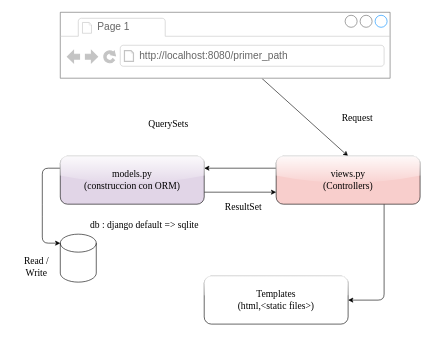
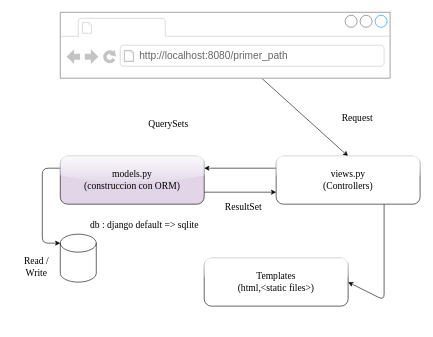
- <mxCell id="4" value="Page 1" style="strokeWidth=1;shadow=0;dashed=0;align=center;html=1;shape=mxgraph.mockup.containers.anchor;fontSize=17;fontColor=#666666;align=left;" vertex="1" parent="3"><mxGeometry x="60" y="12" width="110" height="26" as="geometry" /></mxCell>
- <mxCell id="8" value="&lt;font style=&quot;font-size: 16px;&quot; data-font-src=&quot;https://fonts.googleapis.com/css?family=JetBrains+Mono&quot; face=&quot;JetBrains Mono&quot;&gt;views.py&lt;br&gt;(Controllers)&lt;br&gt;&lt;/font&gt;" style="rounded=1;whiteSpace=wrap;html=1;glass=1;fillColor=#f8cecc;" vertex="1" parent="1"><mxGeometry x="460" y="260" width="240" height="80" as="geometry" /></mxCell>
+ <mxCell id="8" value="&lt;font style=&quot;font-size: 16px;&quot; data-font-src=&quot;https://fonts.googleapis.com/css?family=JetBrains+Mono&quot; face=&quot;JetBrains Mono&quot;&gt;views.py&lt;br&gt;(Controllers)&lt;br&gt;&lt;/font&gt;" style="rounded=1;whiteSpace=wrap;html=1;glass=1;" vertex="1" parent="1"><mxGeometry x="460" y="260" width="240" height="80" as="geometry" /></mxCell>
- <mxCell id="18" value="&lt;font style=&quot;font-size: 16px;&quot; data-font-src=&quot;https://fonts.googleapis.com/css?family=JetBrains+Mono&quot; face=&quot;JetBrains Mono&quot;&gt;Templates&lt;br&gt;(html,&amp;lt;static files&amp;gt;)&lt;br&gt;&lt;/font&gt;" style="rounded=1;whiteSpace=wrap;html=1;glass=1;" vertex="1" parent="1"><mxGeometry x="340" y="460" width="240" height="80" as="geometry" /></mxCell>
+ <mxCell id="18" value="&lt;font style=&quot;font-size: 16px;&quot; data-font-src=&quot;https://fonts.googleapis.com/css?family=JetBrains+Mono&quot; face=&quot;JetBrains Mono&quot;&gt;Templates&lt;br&gt;(html,&amp;lt;static files&amp;gt;)&lt;br&gt;&lt;/font&gt;" style="rounded=1;whiteSpace=wrap;html=1;glass=1;" vertex="1" parent="1"><mxGeometry x="340" y="430" width="240" height="80" as="geometry" /></mxCell>
